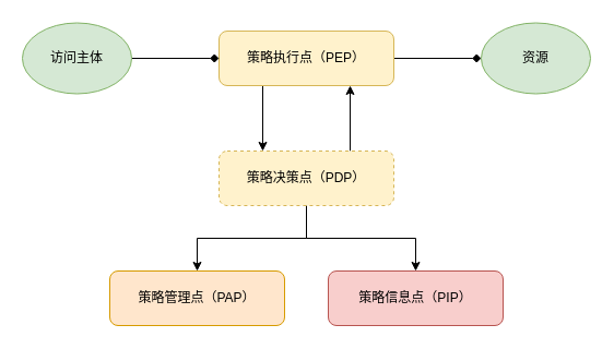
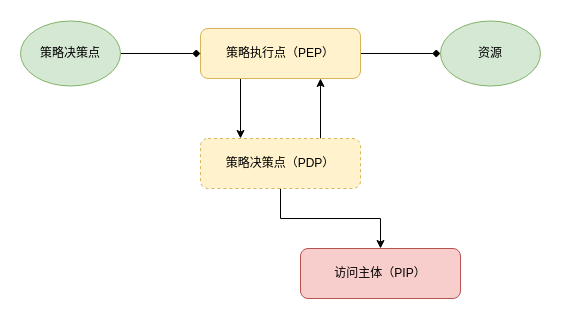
- <mxCell id="6" value="访问主体" style="ellipse;whiteSpace=wrap;html=1;fillColor=#d5e8d4;strokeColor=#82b366;" vertex="1" parent="1"><mxGeometry x="20" y="20.5" width="100" height="65" as="geometry" /></mxCell>
+ <mxCell id="6" value="策略决策点" style="ellipse;whiteSpace=wrap;html=1;fillColor=#d5e8d4;strokeColor=#82b366;" vertex="1" parent="1"><mxGeometry x="20" y="20.5" width="100" height="65" as="geometry" /></mxCell>
- <mxCell id="9" style="edgeStyle=orthogonalEdgeStyle;rounded=0;orthogonalLoop=1;jettySize=auto;html=1;exitX=0.5;exitY=1;exitDx=0;exitDy=0;entryX=0.5;entryY=0;entryDx=0;entryDy=0;" edge="1" parent="1" source="11" target="12"><mxGeometry relative="1" as="geometry" /></mxCell>
- <mxCell id="12" value="策略管理点（PAP）" style="rounded=1;whiteSpace=wrap;html=1;fillColor=#ffe6cc;strokeColor=#d79b00;" vertex="1" parent="1"><mxGeometry x="100" y="248" width="160" height="50" as="geometry" /></mxCell>
- <mxCell id="13" value="策略信息点（PIP）" style="rounded=1;whiteSpace=wrap;html=1;fillColor=#f8cecc;strokeColor=#b85450;" vertex="1" parent="1"><mxGeometry x="300" y="248" width="160" height="50" as="geometry" /></mxCell>
+ <mxCell id="13" value="访问主体（PIP）" style="rounded=1;whiteSpace=wrap;html=1;fillColor=#f8cecc;strokeColor=#b85450;" vertex="1" parent="1"><mxGeometry x="300" y="248" width="160" height="50" as="geometry" /></mxCell>
